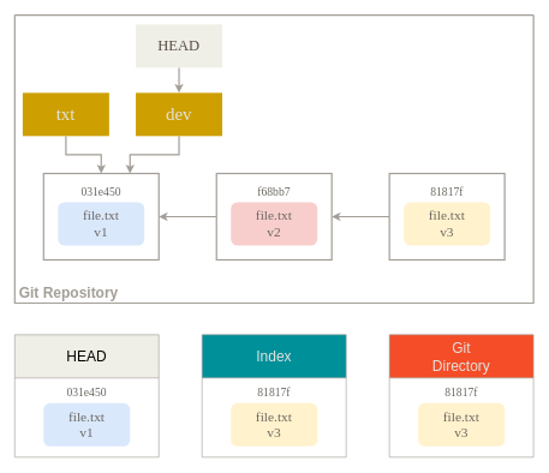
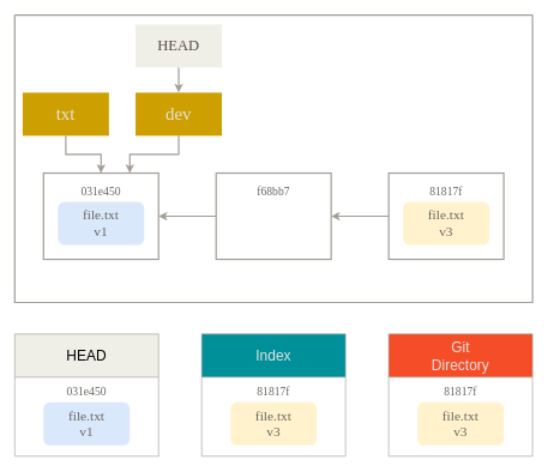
- <mxCell id="7" value="&lt;font style=&quot;font-size: 19px;&quot;&gt;&lt;font color=&quot;#6a6661&quot; face=&quot;Tahoma&quot;&gt;file.txt&lt;br&gt;v2&lt;/font&gt;&lt;br&gt;&lt;/font&gt;" style="rounded=1;whiteSpace=wrap;html=1;fillColor=#f8cecc;strokeColor=none;" vertex="1" parent="1"><mxGeometry x="320" y="280" width="120" height="60" as="geometry" /></mxCell>
- <mxCell id="15" value="&lt;font color=&quot;#a39e97&quot; style=&quot;font-size: 20px;&quot;&gt;&lt;b&gt;Git Repository&lt;/b&gt;&lt;/font&gt;" style="text;html=1;strokeColor=none;fillColor=none;align=center;verticalAlign=middle;whiteSpace=wrap;rounded=0;" vertex="1" parent="14"><mxGeometry y="370" width="150" height="30" as="geometry" /></mxCell>
